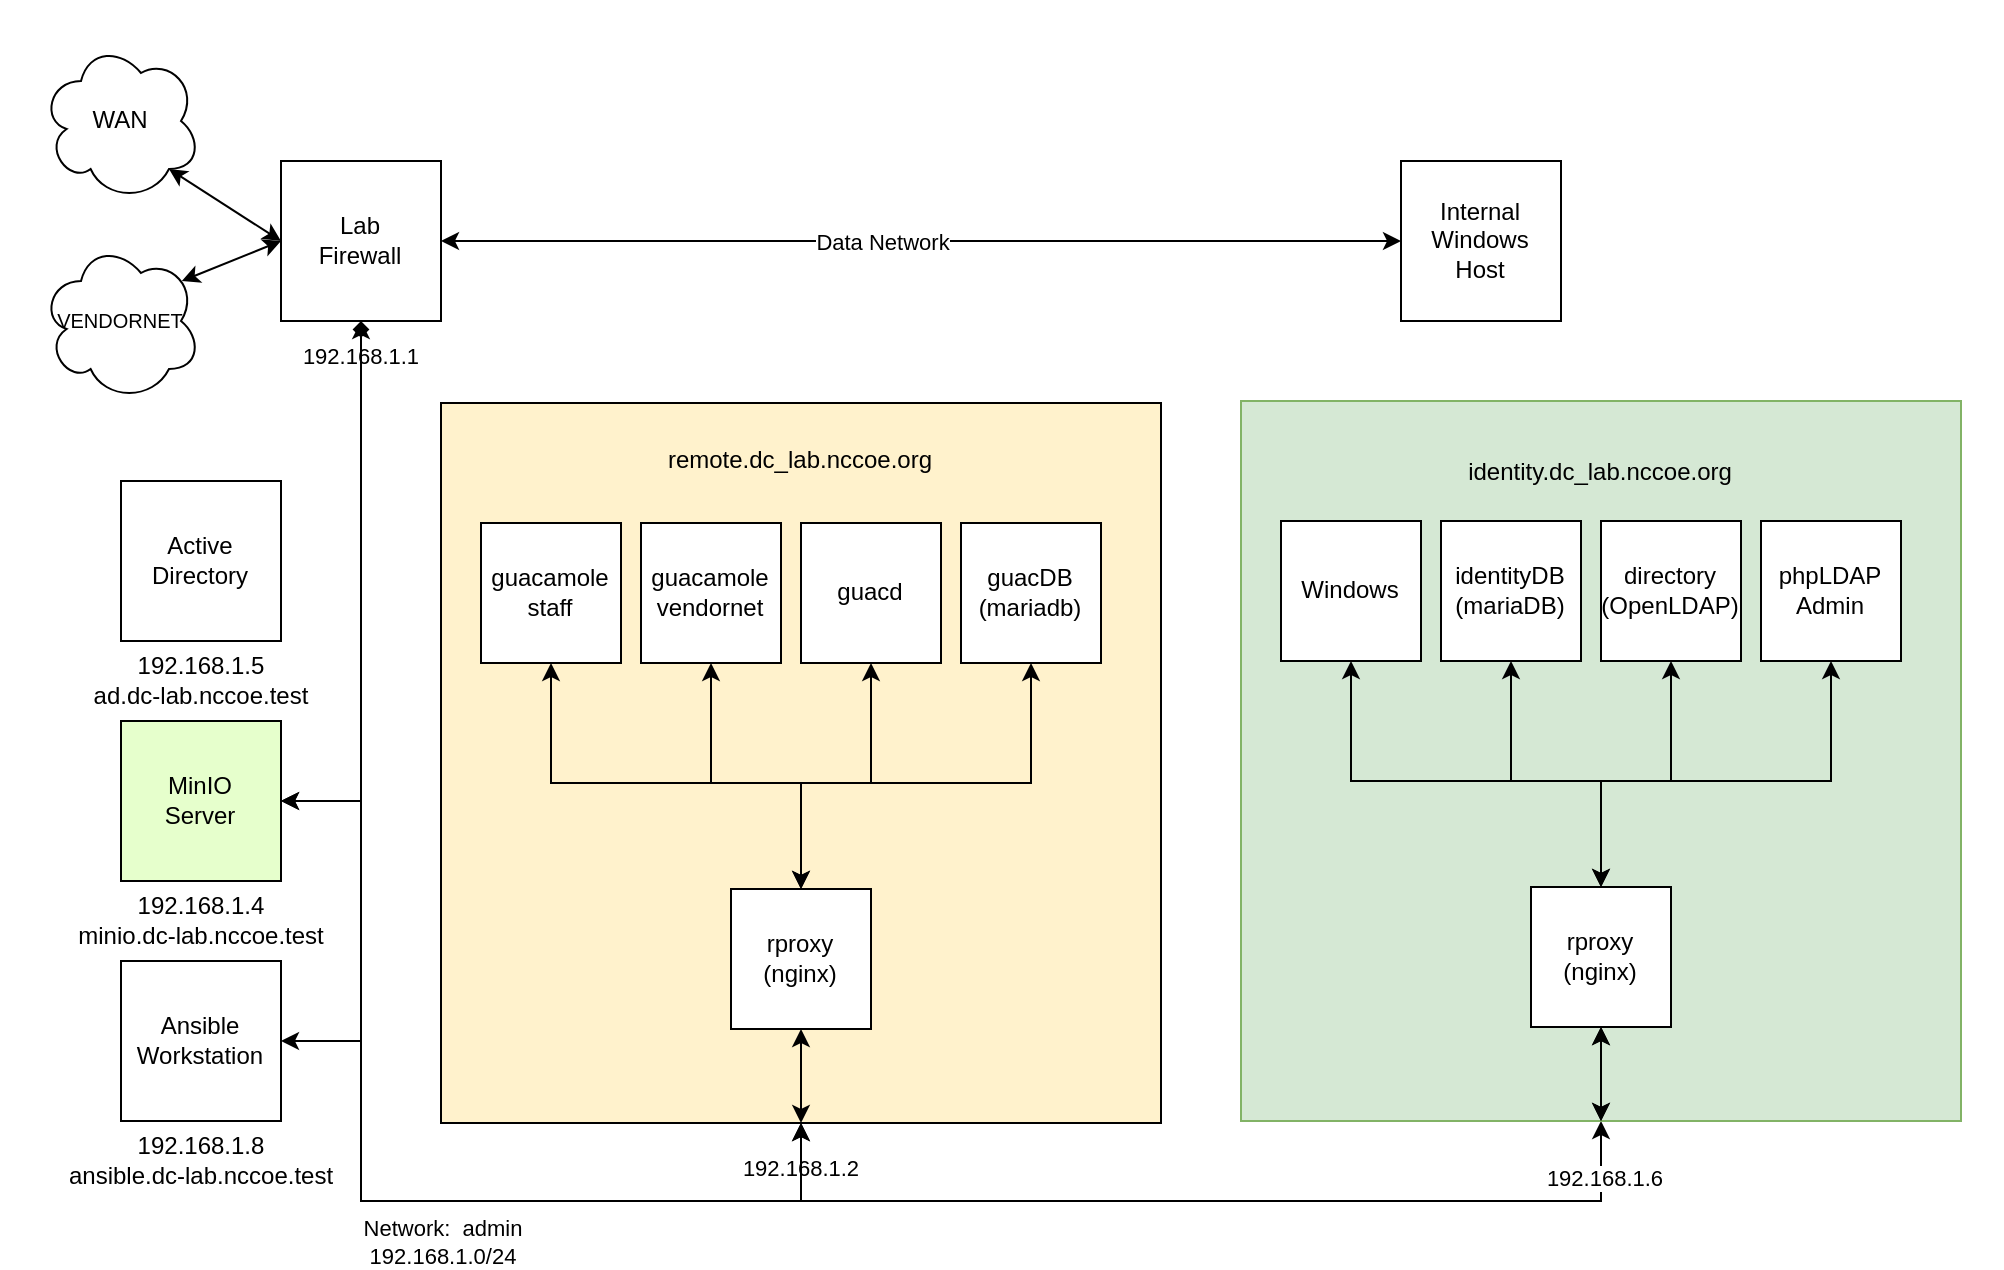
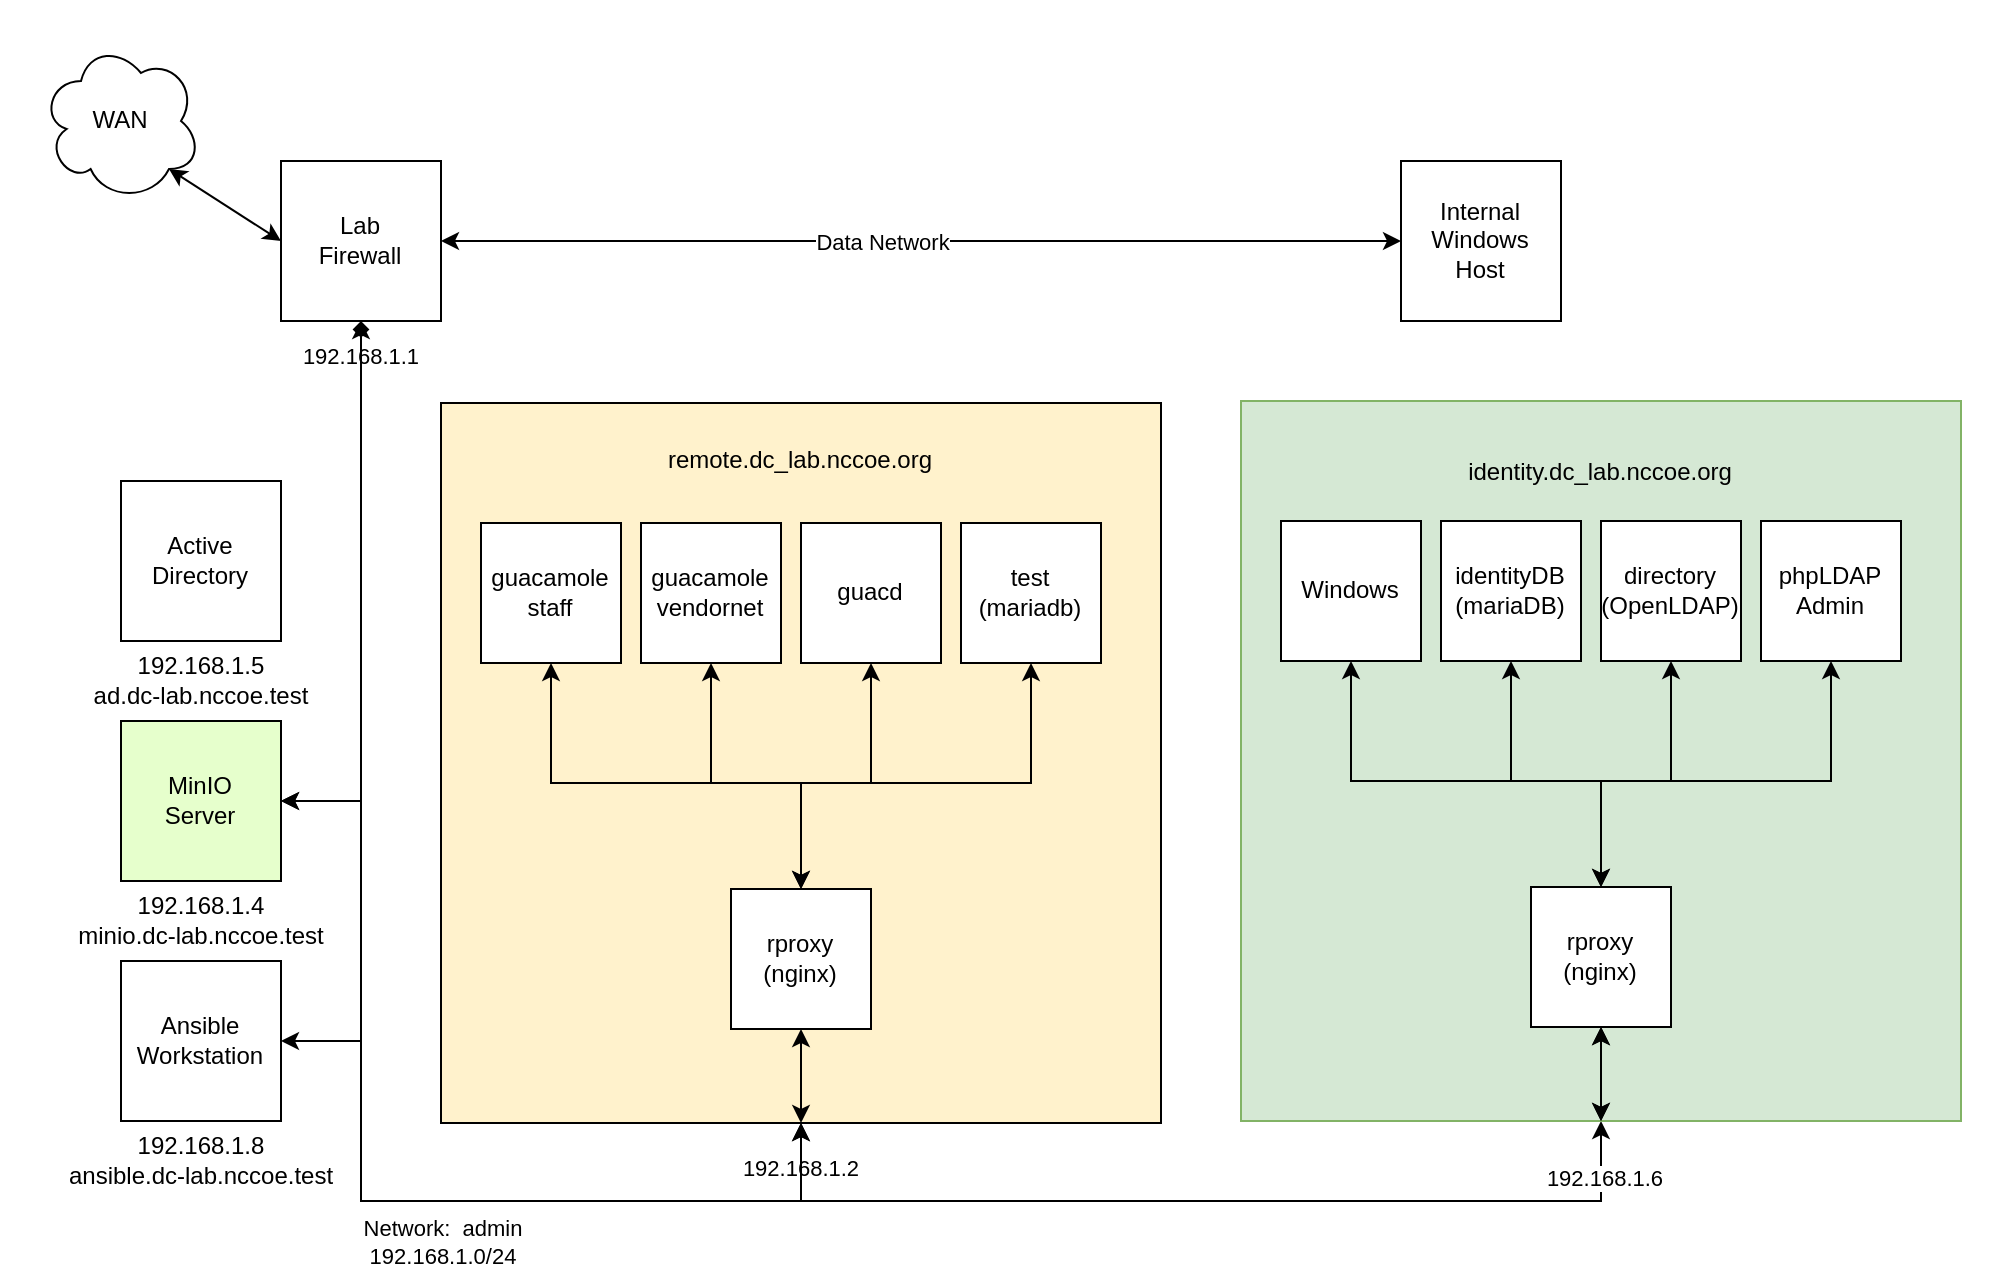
- <mxCell id="18" value="" style="endArrow=classic;startArrow=classic;html=1;rounded=0;exitX=0.88;exitY=0.25;exitDx=0;exitDy=0;exitPerimeter=0;entryX=0;entryY=0.5;entryDx=0;entryDy=0;" parent="1" source="17" target="2" edge="1"><mxGeometry width="50" height="50" relative="1" as="geometry"><mxPoint x="100" y="70" as="sourcePoint" /><mxPoint x="150" y="130" as="targetPoint" /></mxGeometry></mxCell>
- <mxCell id="17" value="&lt;font style=&quot;font-size: 10px;&quot;&gt;VENDORNET&lt;/font&gt;" style="ellipse;shape=cloud;whiteSpace=wrap;html=1;" parent="1" vertex="1"><mxGeometry y="120" width="80" height="80" as="geometry" x="20" /></mxCell>
- <mxCell id="24" value="guacDB&lt;br&gt;(mariadb)" style="whiteSpace=wrap;html=1;aspect=fixed;container=0;" parent="1" vertex="1"><mxGeometry x="480" y="261" width="70" height="70" as="geometry" /></mxCell>
+ <mxCell id="24" value="test&lt;br&gt;(mariadb)" style="whiteSpace=wrap;html=1;aspect=fixed;container=0;" parent="1" vertex="1"><mxGeometry x="480" y="261" width="70" height="70" as="geometry" /></mxCell>
